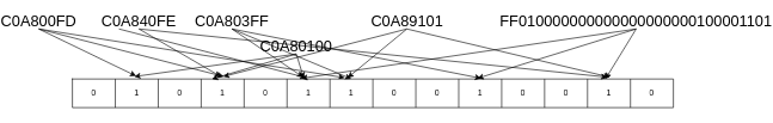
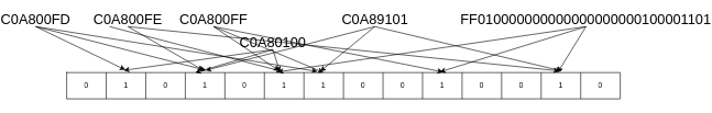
- <mxCell id="6" value="&lt;p class=&quot;MsoNormal&quot;&gt;&lt;span style=&quot;font-size: 16.0pt&quot;&gt;C0A840FE&lt;/span&gt;&lt;/p&gt;" style="text;html=1;strokeColor=none;fillColor=none;align=center;verticalAlign=middle;whiteSpace=wrap;rounded=0;" vertex="1" parent="1"><mxGeometry x="160" y="20" width="40" height="20" as="geometry" /></mxCell>
+ <mxCell id="6" value="&lt;p class=&quot;MsoNormal&quot;&gt;&lt;span style=&quot;font-size: 16.0pt&quot;&gt;C0A800FE&lt;/span&gt;&lt;/p&gt;" style="text;html=1;strokeColor=none;fillColor=none;align=center;verticalAlign=middle;whiteSpace=wrap;rounded=0;" vertex="1" parent="1"><mxGeometry x="160" y="20" width="40" height="20" as="geometry" /></mxCell>
- <mxCell id="27" value="&lt;span style=&quot;font-size: 21.333px&quot;&gt;C0A803FF&lt;/span&gt;" style="text;html=1;strokeColor=none;fillColor=none;align=center;verticalAlign=middle;whiteSpace=wrap;rounded=0;" vertex="1" parent="1"><mxGeometry x="290" y="20" width="40" height="20" as="geometry" /></mxCell>
+ <mxCell id="27" value="&lt;span style=&quot;font-size: 21.333px&quot;&gt;C0A800FF&lt;/span&gt;" style="text;html=1;strokeColor=none;fillColor=none;align=center;verticalAlign=middle;whiteSpace=wrap;rounded=0;" vertex="1" parent="1"><mxGeometry x="290" y="20" width="40" height="20" as="geometry" /></mxCell>
